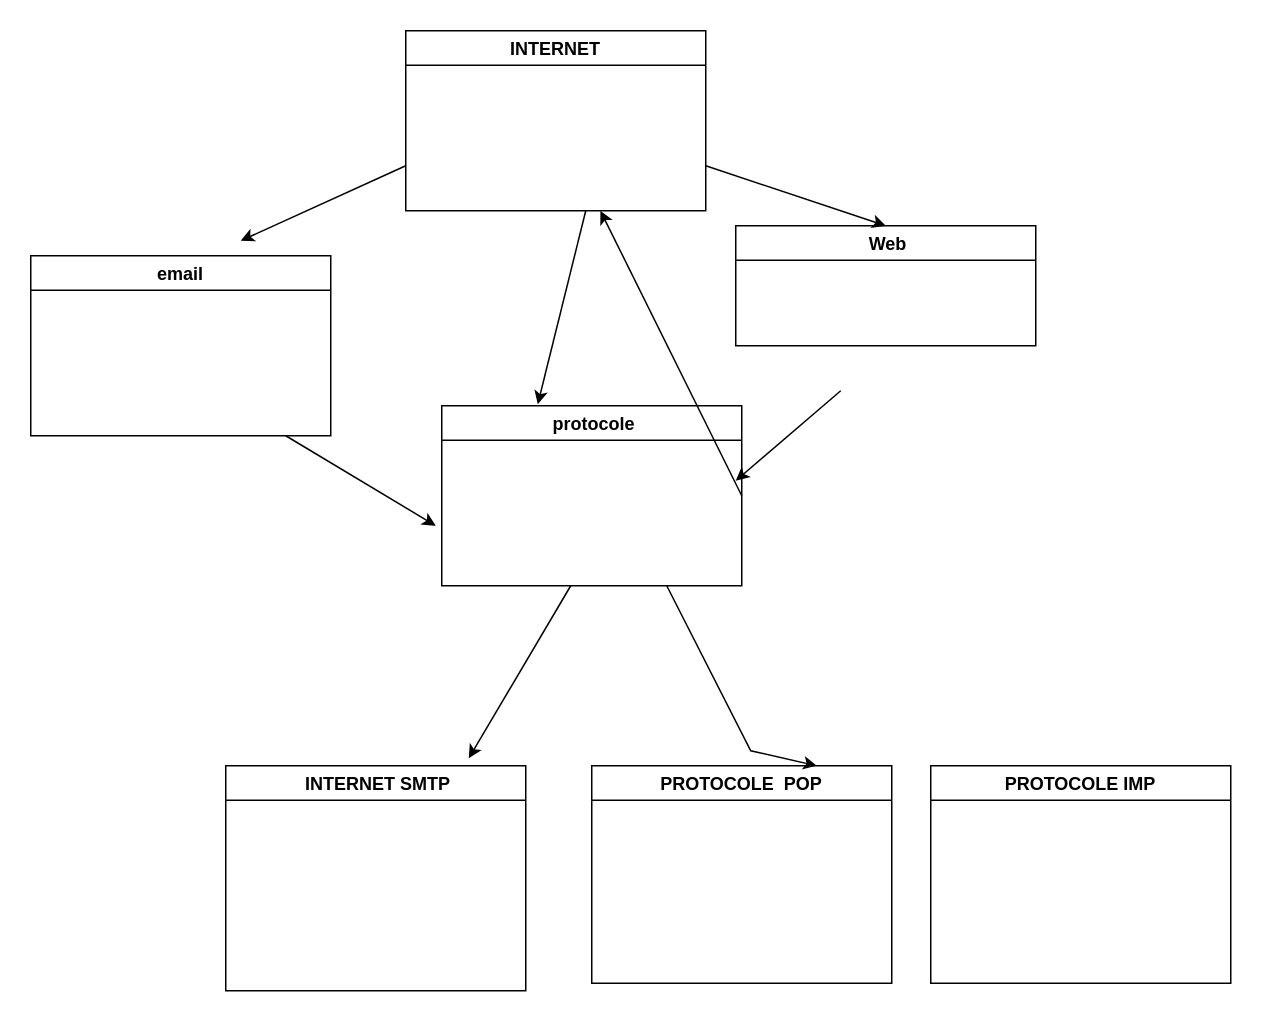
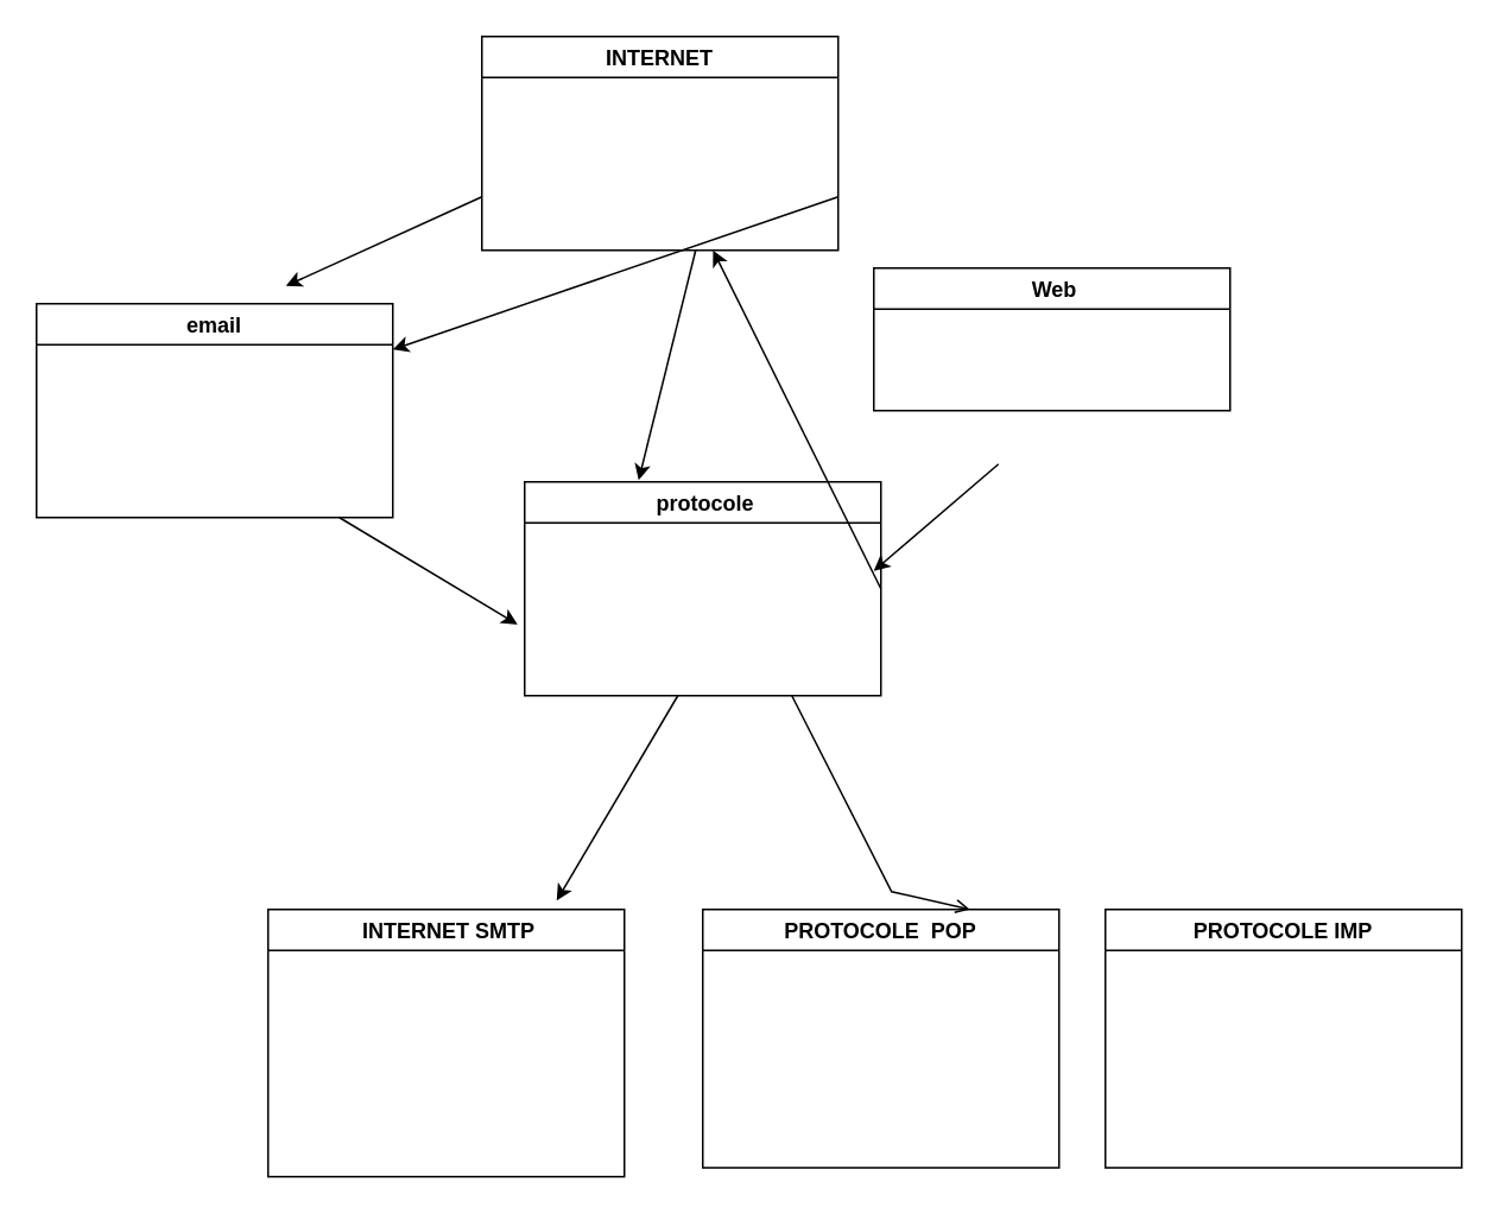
- <mxCell id="13" value="" style="endArrow=classic;html=1;rounded=0;entryX=0.5;entryY=0;entryDx=0;entryDy=0;exitX=1;exitY=0.75;exitDx=0;exitDy=0;" edge="1" parent="1" source="12" target="2"><mxGeometry width="50" height="50" relative="1" as="geometry"><mxPoint x="530" y="70" as="sourcePoint" /><mxPoint x="580" y="20" as="targetPoint" /></mxGeometry></mxCell>
+ <mxCell id="13" value="" style="endArrow=classic;html=1;rounded=0;exitX=1;exitY=0.75;exitDx=0;exitDy=0;" edge="1" parent="1" source="12" target="3"><mxGeometry width="50" height="50" relative="1" as="geometry"><mxPoint x="530" y="70" as="sourcePoint" /><mxPoint x="580" y="20" as="targetPoint" /></mxGeometry></mxCell>
- <mxCell id="9" value="" style="endArrow=classic;html=1;rounded=0;entryX=0.75;entryY=0;entryDx=0;entryDy=0;exitX=0.75;exitY=1;exitDx=0;exitDy=0;" edge="1" parent="1" source="4" target="8"><mxGeometry width="50" height="50" relative="1" as="geometry"><mxPoint x="640" y="440" as="sourcePoint" /><mxPoint x="690" y="390" as="targetPoint" /><Array as="points"><mxPoint x="500" y="500" /></Array></mxGeometry></mxCell>
+ <mxCell id="9" value="" style="endArrow=open;html=1;rounded=0;entryX=0.75;entryY=0;entryDx=0;entryDy=0;exitX=0.75;exitY=1;exitDx=0;exitDy=0;" edge="1" parent="1" source="4" target="8"><mxGeometry width="50" height="50" relative="1" as="geometry"><mxPoint x="640" y="440" as="sourcePoint" /><mxPoint x="690" y="390" as="targetPoint" /><Array as="points"><mxPoint x="500" y="500" /></Array></mxGeometry></mxCell>
